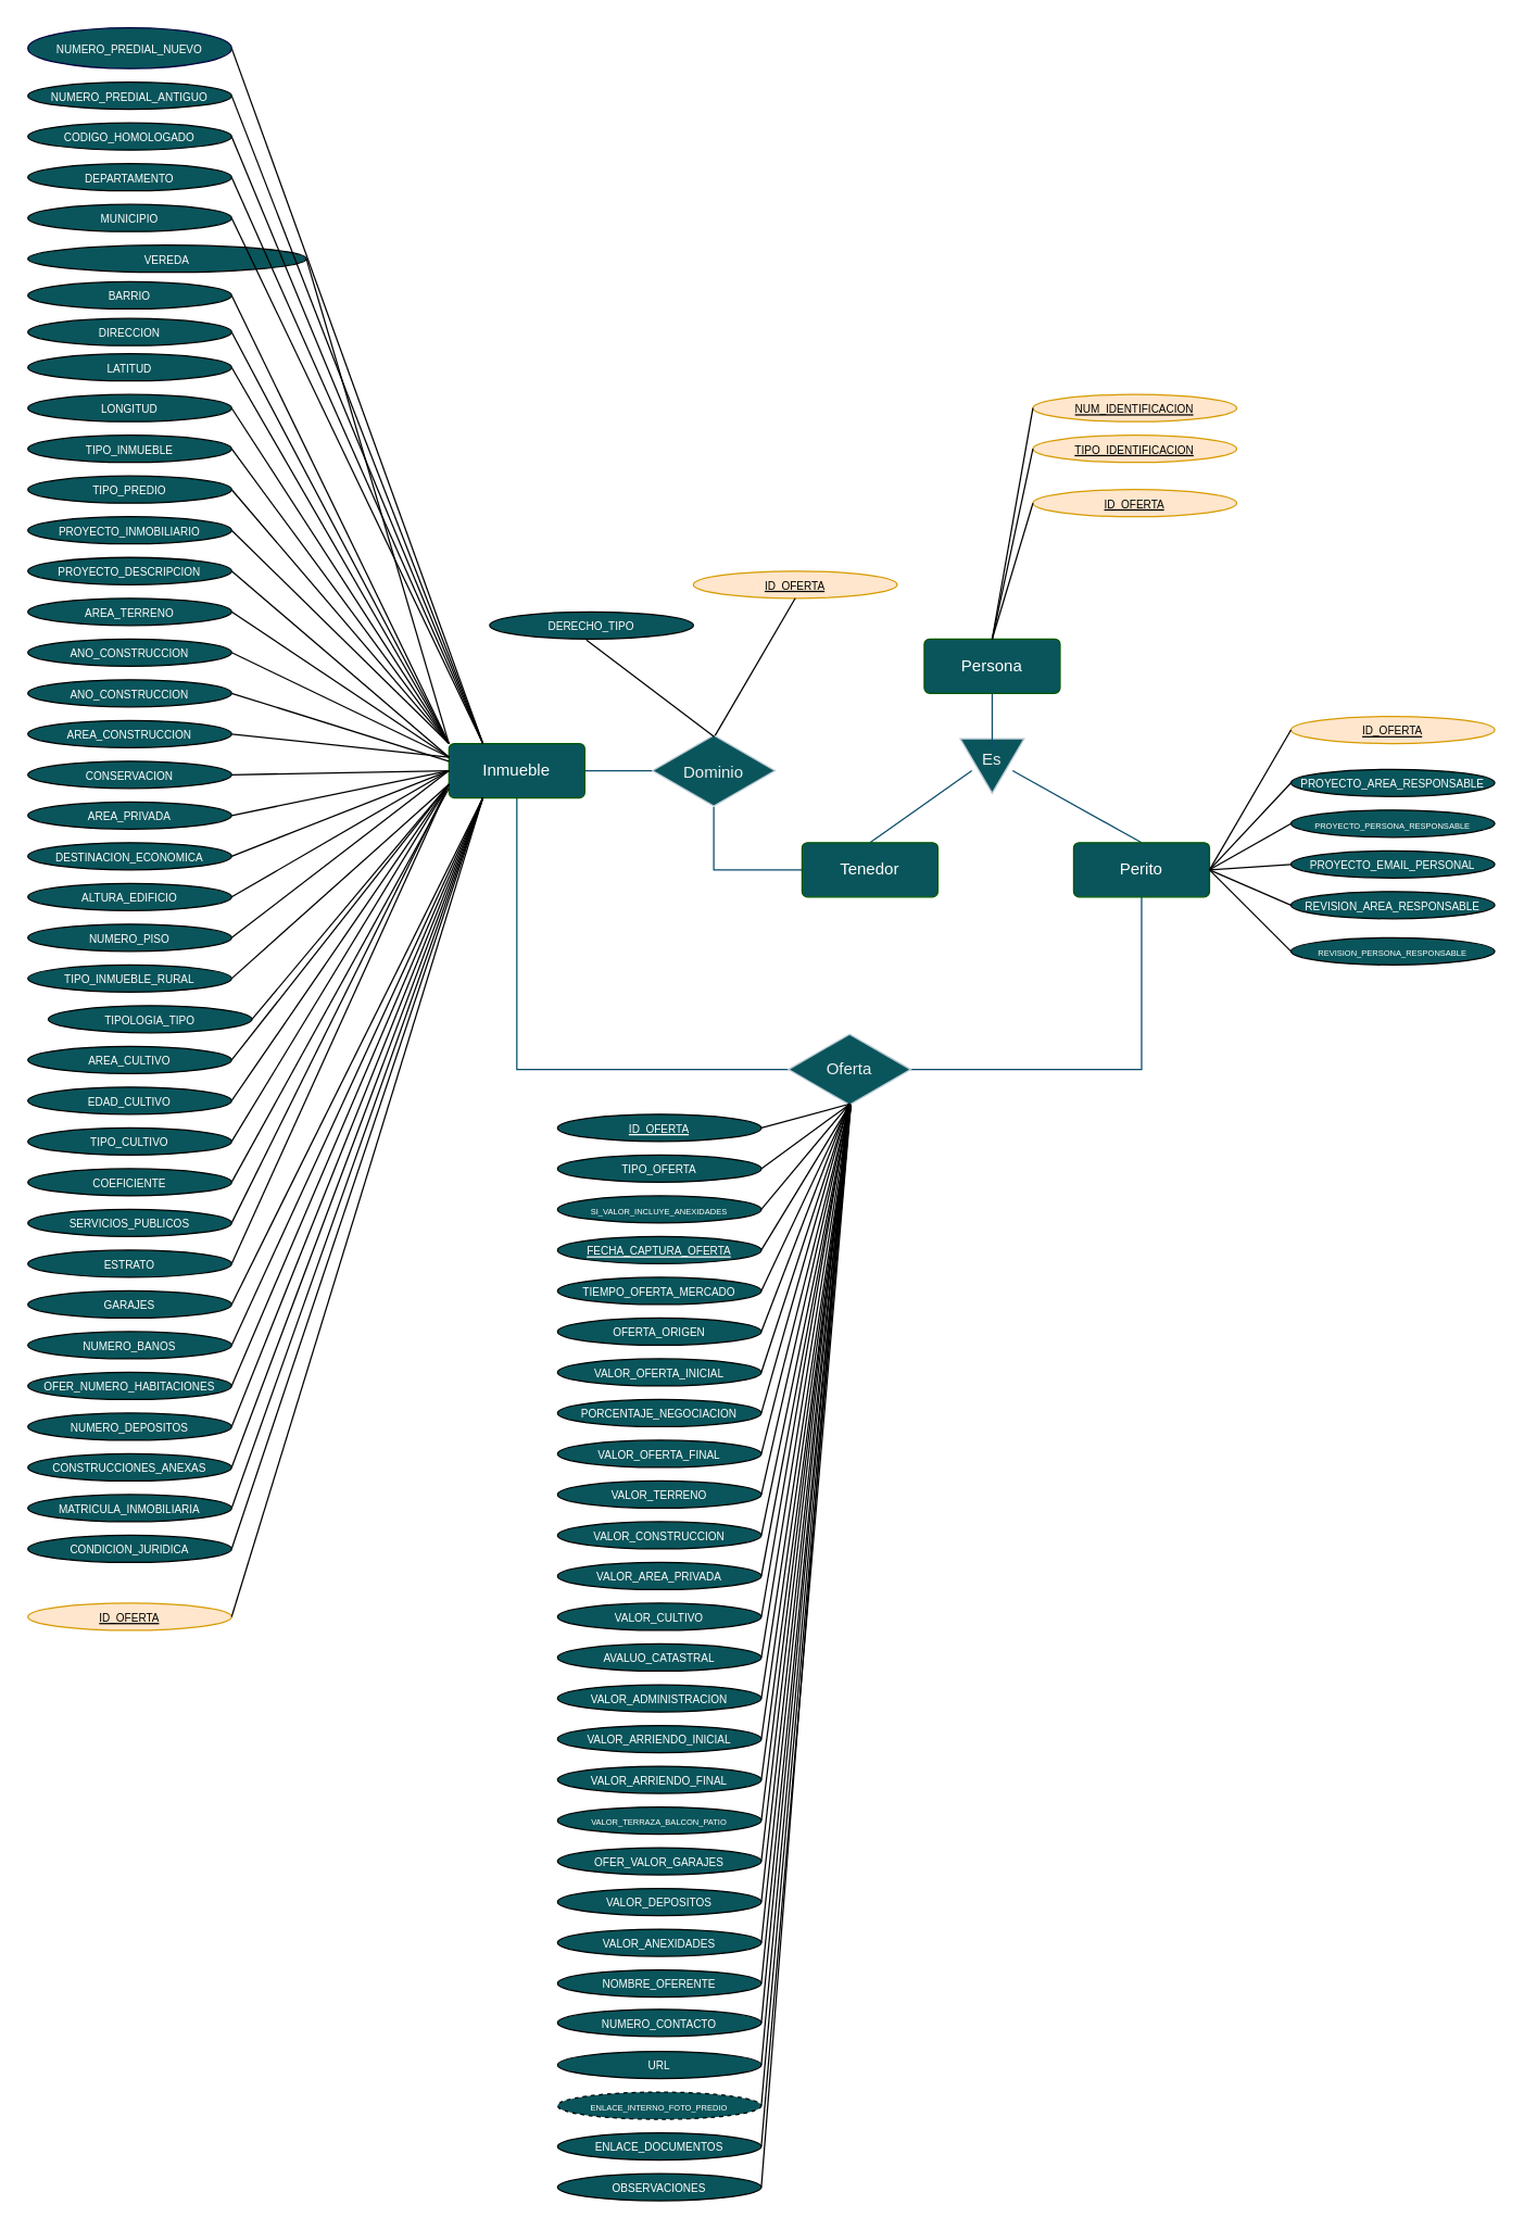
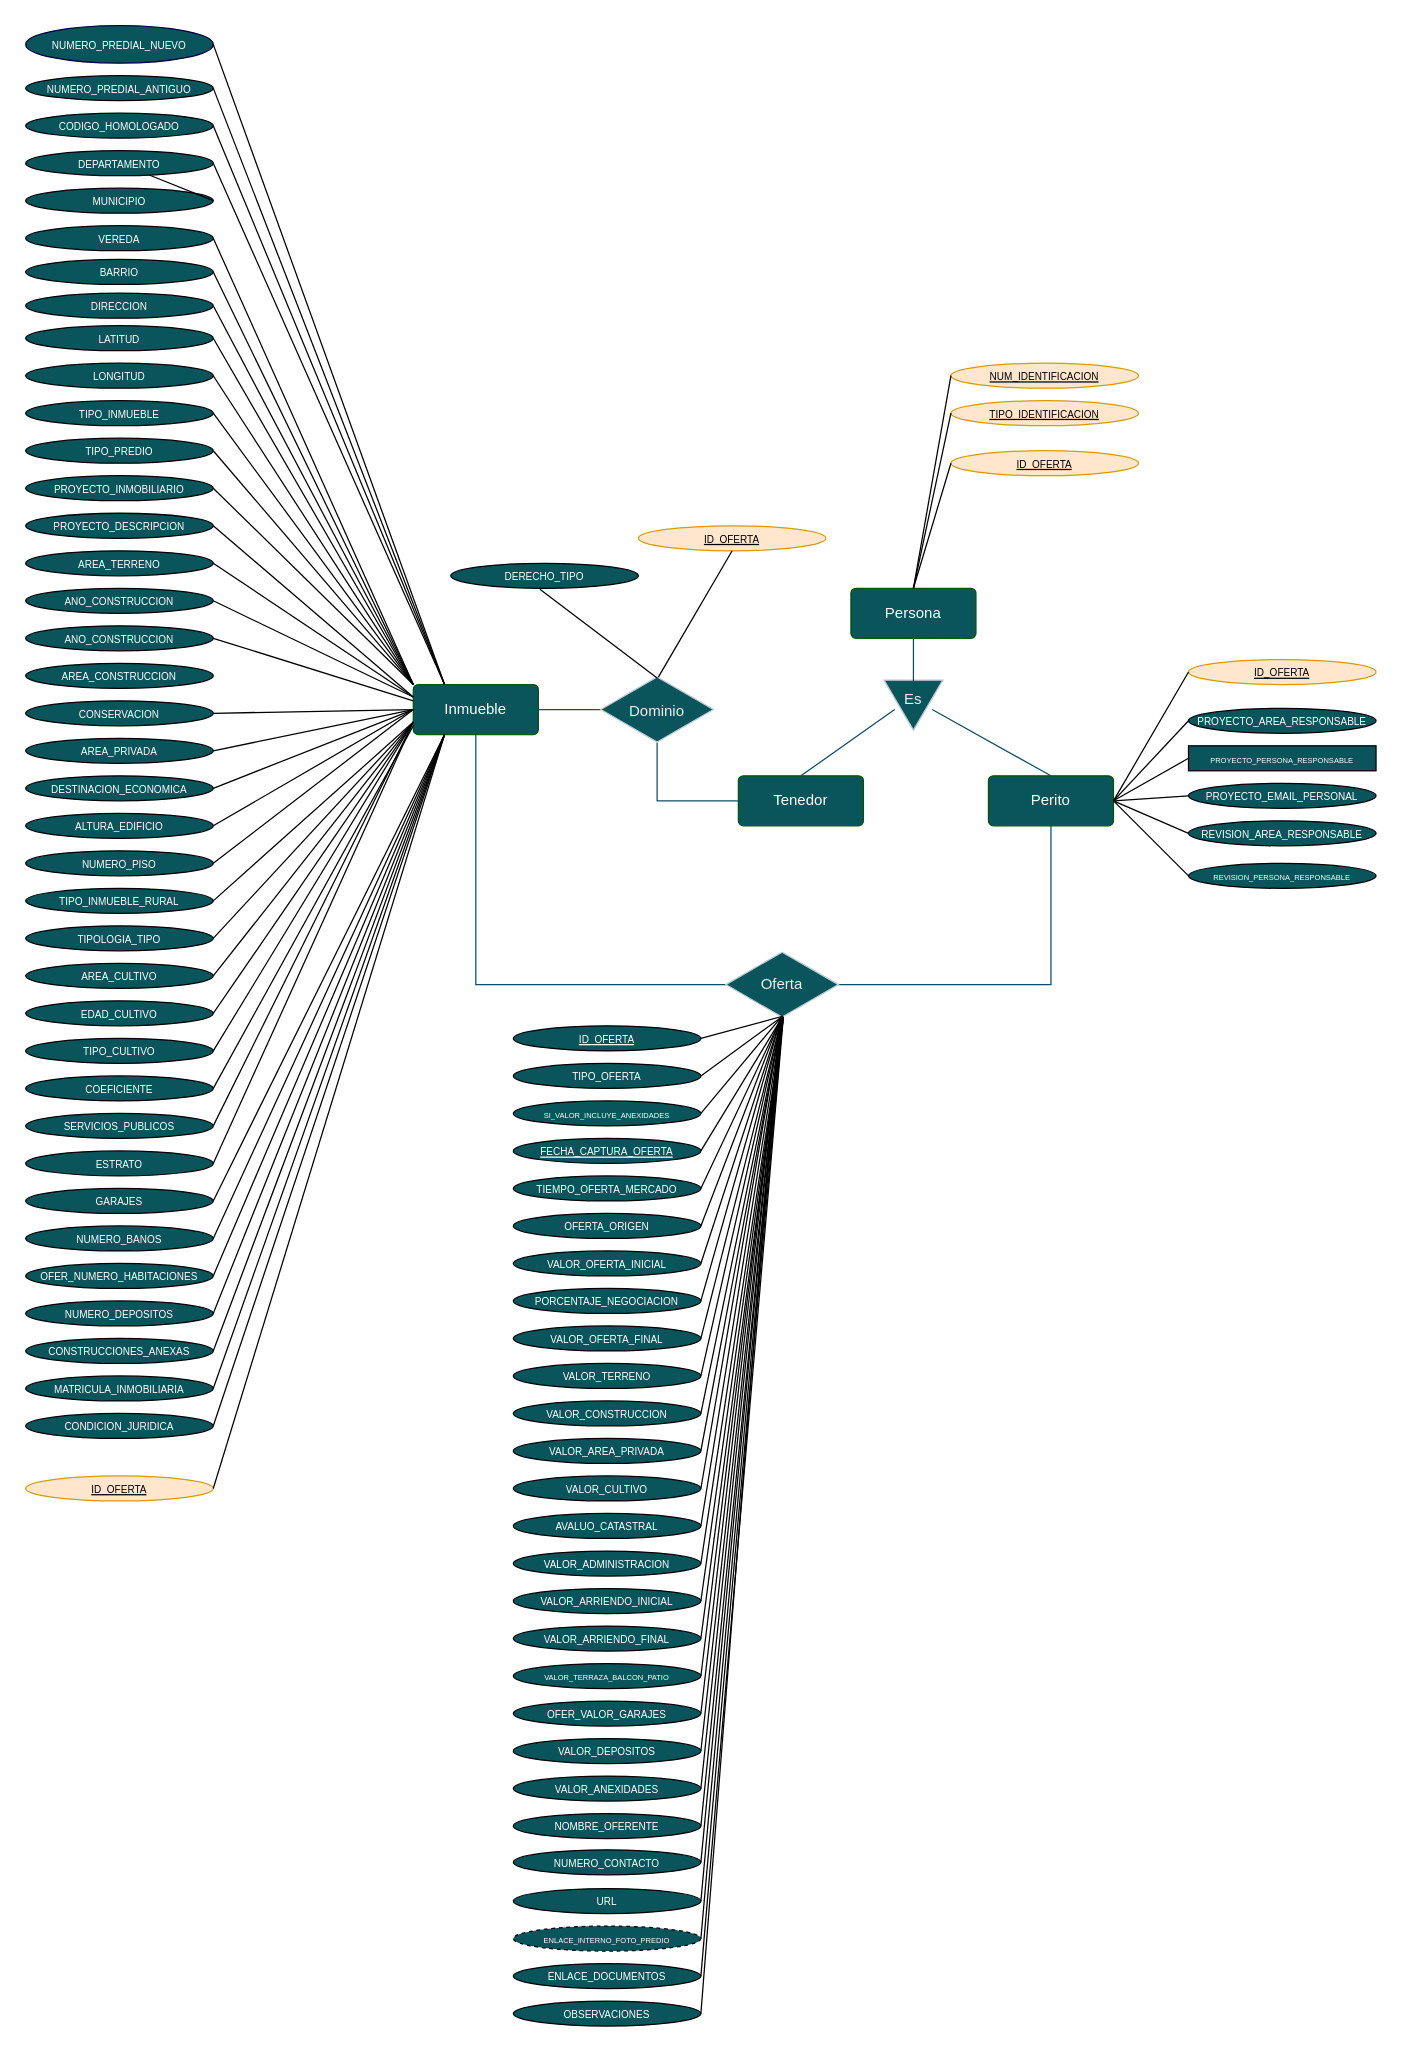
- <mxCell id="24" value="&lt;font style=&quot;font-size: 8px;&quot; color=&quot;#ffffff&quot;&gt;VEREDA&lt;/font&gt;" style="ellipse;whiteSpace=wrap;html=1;align=center;fillColor=#09555b;" vertex="1" parent="1"><mxGeometry x="20" y="180" width="205" height="20" as="geometry" /></mxCell>
+ <mxCell id="24" value="&lt;font style=&quot;font-size: 8px;&quot; color=&quot;#ffffff&quot;&gt;VEREDA&lt;/font&gt;" style="ellipse;whiteSpace=wrap;html=1;align=center;fillColor=#09555b;" vertex="1" parent="1"><mxGeometry x="20" y="180" width="150" height="20" as="geometry" /></mxCell>
- <mxCell id="61" value="" style="endArrow=none;html=1;rounded=0;exitX=1;exitY=0.5;exitDx=0;exitDy=0;entryX=0.25;entryY=0;entryDx=0;entryDy=0;" edge="1" parent="1" source="23" target="18"><mxGeometry width="50" height="50" relative="1" as="geometry"><mxPoint x="500" y="340" as="sourcePoint" /><mxPoint x="550" y="290" as="targetPoint" /></mxGeometry></mxCell>
+ <mxCell id="61" value="" style="endArrow=none;html=1;rounded=0;exitX=1;exitY=0.5;exitDx=0;exitDy=0;" edge="1" parent="1" source="23" target="22"><mxGeometry width="50" height="50" relative="1" as="geometry"><mxPoint x="500" y="340" as="sourcePoint" /><mxPoint x="550" y="290" as="targetPoint" /></mxGeometry></mxCell>
- <mxCell id="74" value="" style="endArrow=none;html=1;rounded=0;exitX=1;exitY=0.5;exitDx=0;exitDy=0;entryX=0;entryY=0.25;entryDx=0;entryDy=0;" edge="1" parent="1" source="36" target="18"><mxGeometry width="50" height="50" relative="1" as="geometry"><mxPoint x="500" y="480" as="sourcePoint" /><mxPoint x="550" y="430" as="targetPoint" /></mxGeometry></mxCell>
- <mxCell id="150" value="&lt;font style=&quot;font-size: 6px;&quot; color=&quot;#ffffff&quot;&gt;PROYECTO_PERSONA_RESPONSABLE&lt;/font&gt;" style="ellipse;whiteSpace=wrap;html=1;align=center;fillColor=#09555b;" vertex="1" parent="1"><mxGeometry x="950" y="595.99" width="150" height="20" as="geometry" /></mxCell>
+ <mxCell id="150" value="&lt;font style=&quot;font-size: 6px;&quot; color=&quot;#ffffff&quot;&gt;PROYECTO_PERSONA_RESPONSABLE&lt;/font&gt;" style="whiteSpace=wrap;html=1;align=center;fillColor=#09555b;rounded=0;" vertex="1" parent="1"><mxGeometry x="950" y="595.99" width="150" height="20" as="geometry" /></mxCell>
- <mxCell id="43" value="&lt;font style=&quot;font-size: 8px;&quot; color=&quot;#ffffff&quot;&gt;TIPOLOGIA_TIPO&lt;/font&gt;" style="ellipse;whiteSpace=wrap;html=1;align=center;fillColor=#09555b;" vertex="1" parent="1"><mxGeometry x="35" y="740" width="150" height="20" as="geometry" /></mxCell>
+ <mxCell id="43" value="&lt;font style=&quot;font-size: 8px;&quot; color=&quot;#ffffff&quot;&gt;TIPOLOGIA_TIPO&lt;/font&gt;" style="ellipse;whiteSpace=wrap;html=1;align=center;fillColor=#09555b;" vertex="1" parent="1"><mxGeometry x="20" y="740" width="150" height="20" as="geometry" /></mxCell>
